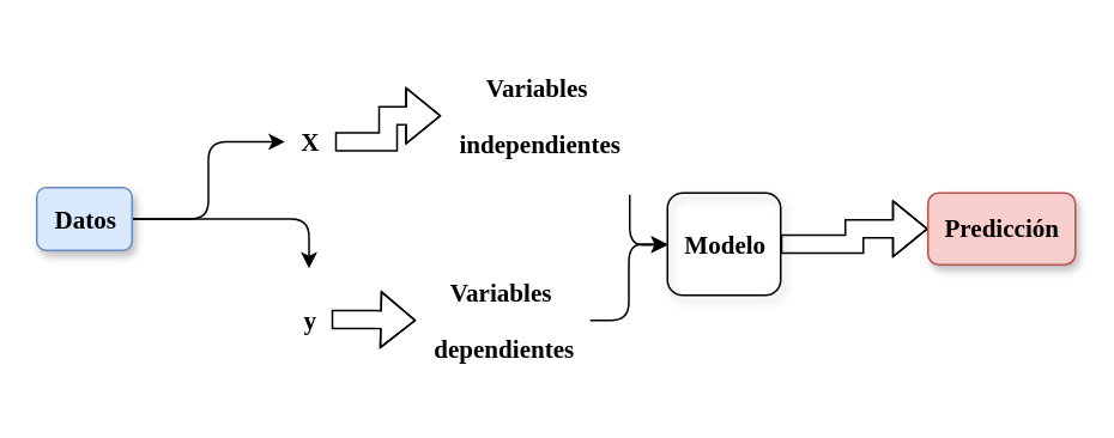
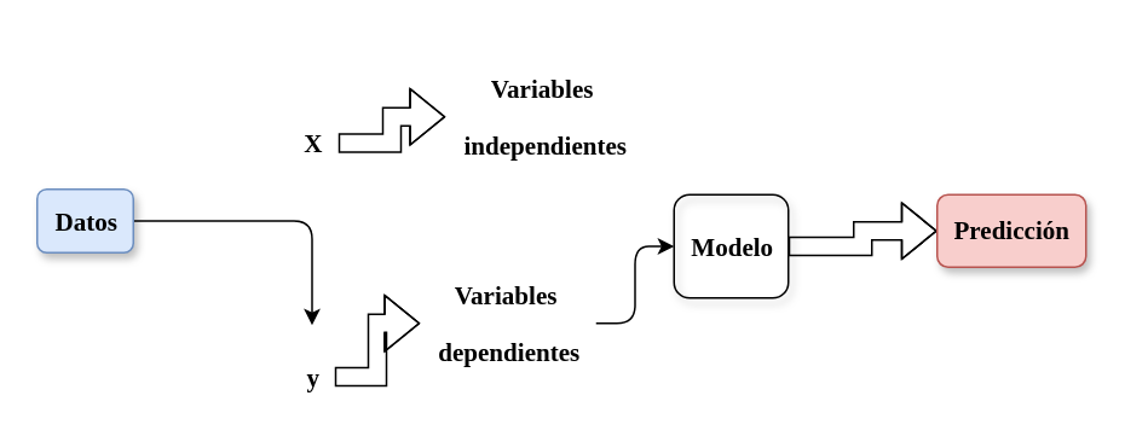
- <mxCell id="2" style="edgeStyle=orthogonalEdgeStyle;rounded=1;orthogonalLoop=1;jettySize=auto;html=1;strokeColor=default;align=center;verticalAlign=middle;fontFamily=Helvetica;fontSize=11;fontColor=default;labelBackgroundColor=default;endArrow=classic;curved=0;" edge="1" parent="1" source="4" target="6"><mxGeometry relative="1" as="geometry" /></mxCell>
- <mxCell id="7" style="edgeStyle=orthogonalEdgeStyle;rounded=1;orthogonalLoop=1;jettySize=auto;html=1;strokeColor=default;align=center;verticalAlign=middle;fontFamily=Helvetica;fontSize=11;fontColor=default;labelBackgroundColor=default;endArrow=classic;curved=0;" edge="1" parent="1" source="8" target="10"><mxGeometry relative="1" as="geometry"><Array as="points"><mxPoint x="350" y="79" /><mxPoint x="350" y="136" /></Array></mxGeometry></mxCell>
- <mxCell id="13" value="&lt;h3&gt;&lt;font face=&quot;Garamond&quot;&gt;y&lt;/font&gt;&lt;/h3&gt;" style="text;html=1;align=center;verticalAlign=middle;resizable=0;points=[];autosize=1;strokeColor=none;fillColor=none;fontFamily=Architects Daughter;fontSource=https%3A%2F%2Ffonts.googleapis.com%2Fcss%3Ffamily%3DArchitects%2BDaughter;" vertex="1" parent="1"><mxGeometry x="159" y="149" width="25" height="57" as="geometry" /></mxCell>
+ <mxCell id="13" value="&lt;h3&gt;&lt;font face=&quot;Garamond&quot;&gt;y&lt;/font&gt;&lt;/h3&gt;" style="text;html=1;align=center;verticalAlign=middle;resizable=0;points=[];autosize=1;strokeColor=none;fillColor=none;fontFamily=Architects Daughter;fontSource=https%3A%2F%2Ffonts.googleapis.com%2Fcss%3Ffamily%3DArchitects%2BDaughter;" vertex="1" parent="1"><mxGeometry x="159" y="179" width="25" height="57" as="geometry" /></mxCell>
